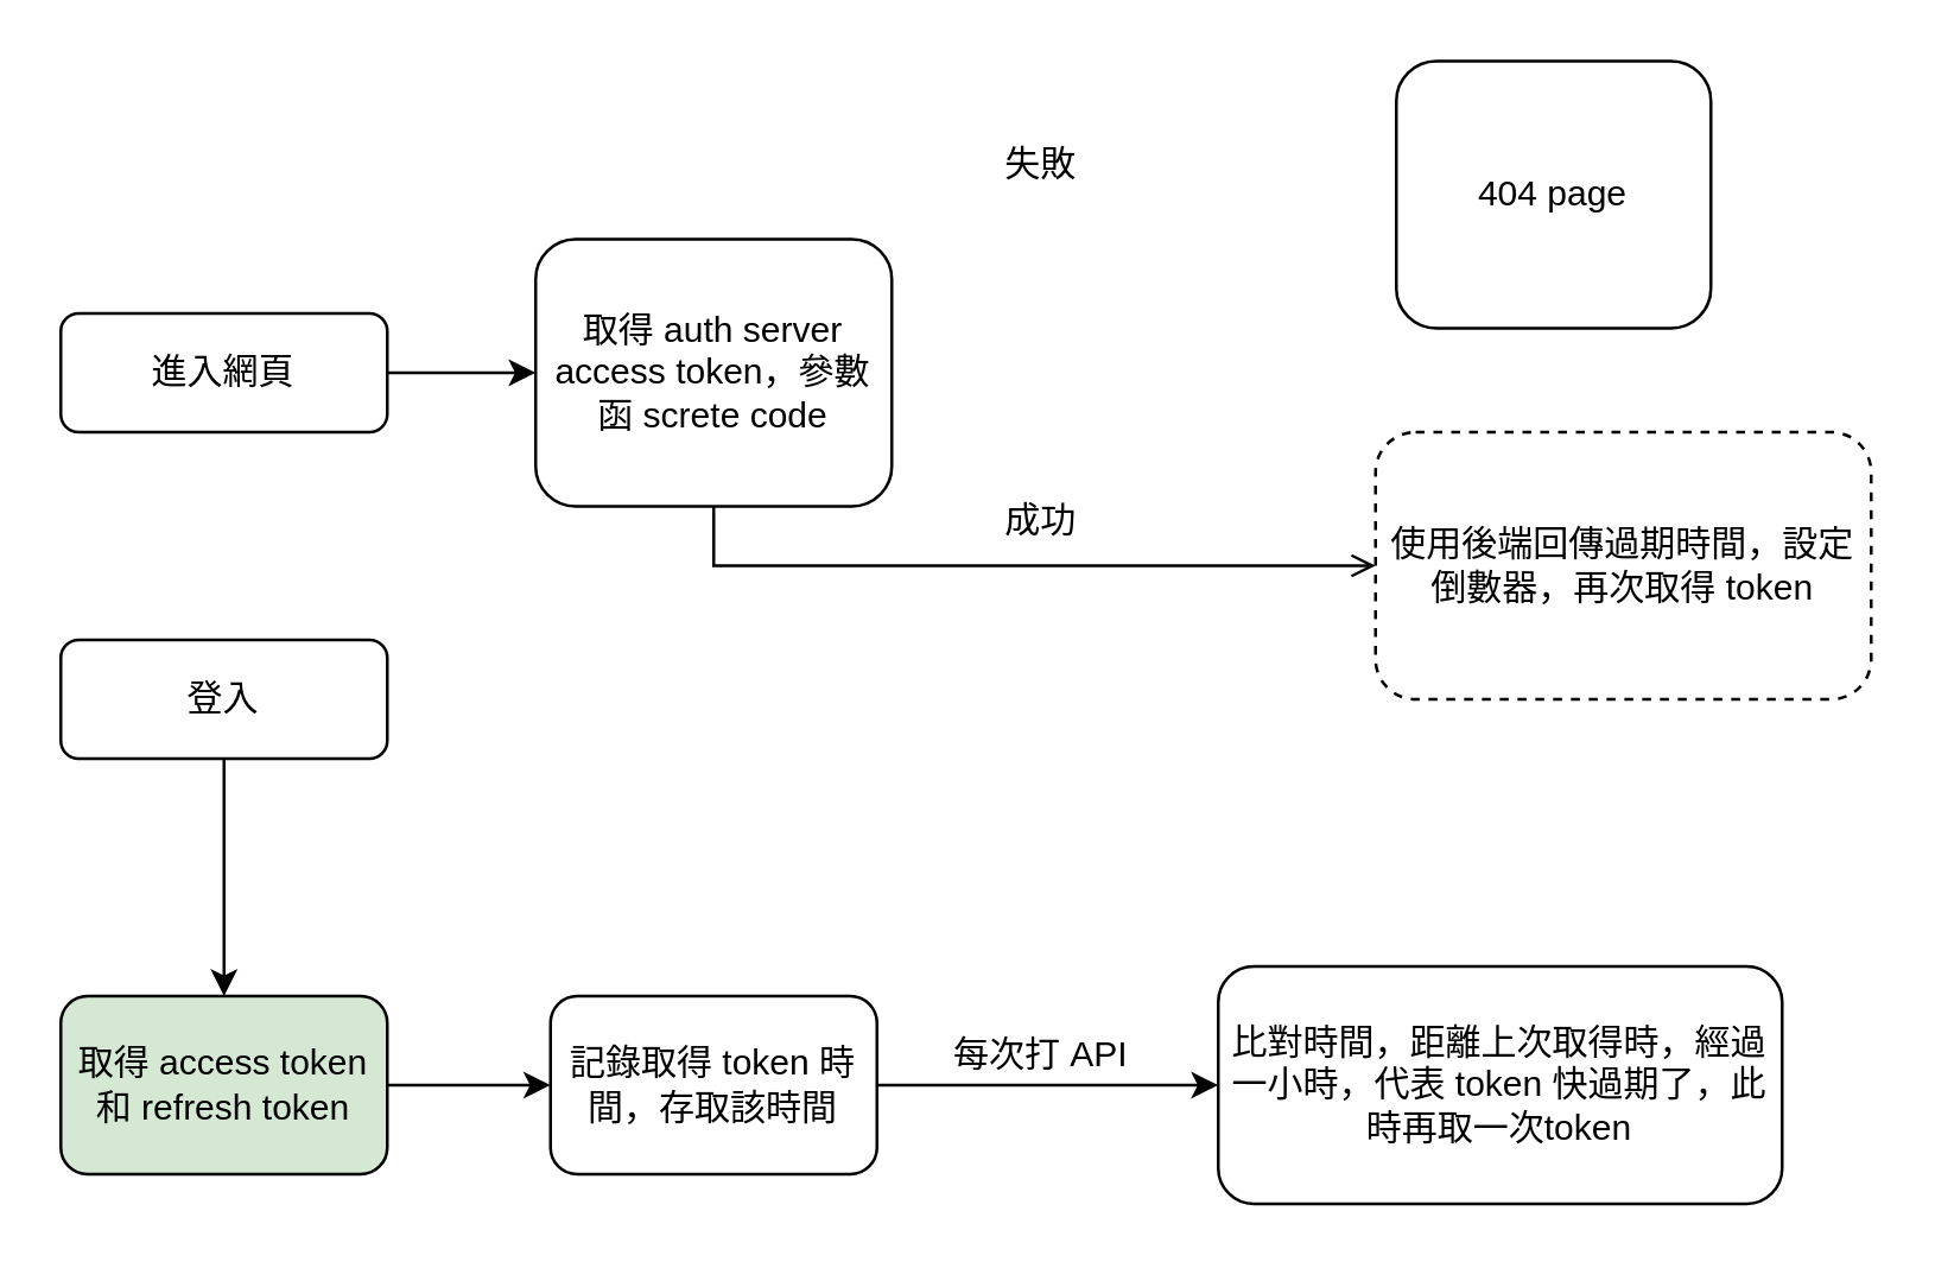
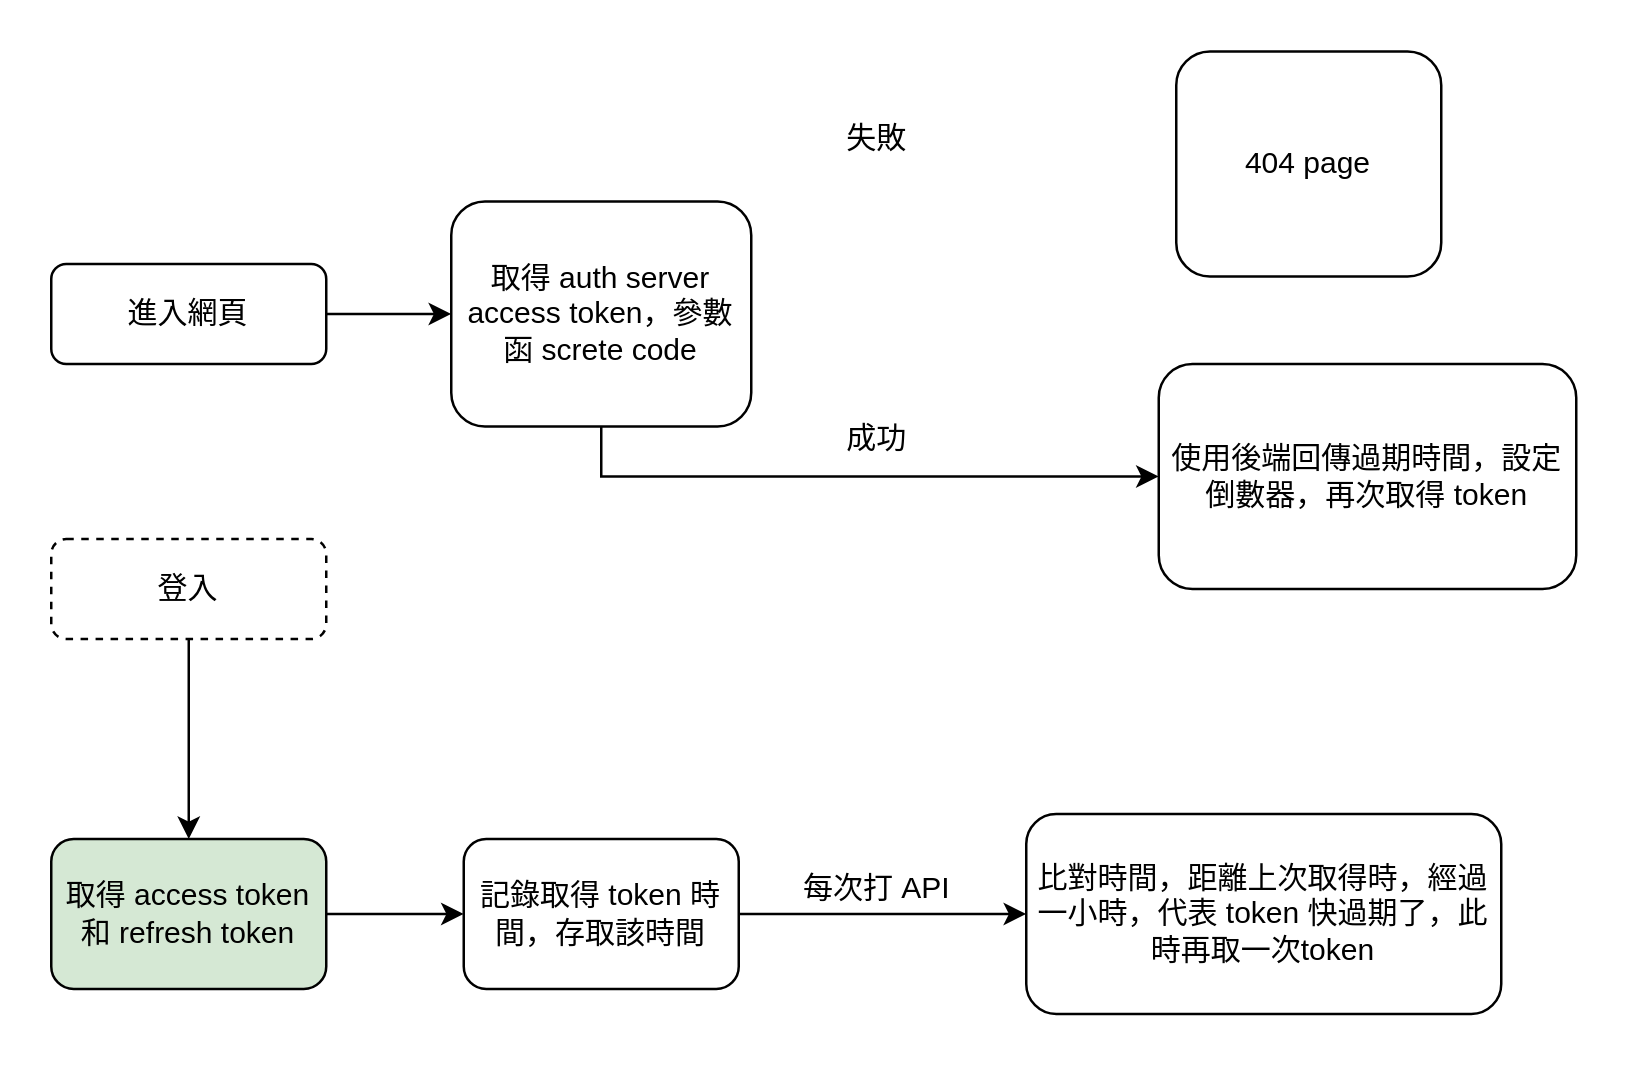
- <mxCell id="11" value="" style="edgeStyle=orthogonalEdgeStyle;rounded=0;orthogonalLoop=1;jettySize=auto;html=1;endArrow=open;" edge="1" parent="1" source="12" target="13"><mxGeometry relative="1" as="geometry"><Array as="points"><mxPoint x="240" y="190" /></Array></mxGeometry></mxCell>
+ <mxCell id="11" value="" style="edgeStyle=orthogonalEdgeStyle;rounded=0;orthogonalLoop=1;jettySize=auto;html=1;" edge="1" parent="1" source="12" target="13"><mxGeometry relative="1" as="geometry"><Array as="points"><mxPoint x="240" y="190" /></Array></mxGeometry></mxCell>
- <mxCell id="13" value="使用後端回傳過期時間，設定倒數器，再次取得 token" style="rounded=1;whiteSpace=wrap;html=1;fontSize=12;glass=0;strokeWidth=1;shadow=0;dashed=1;" vertex="1" parent="1"><mxGeometry x="463" y="145" width="167" height="90" as="geometry" /></mxCell>
+ <mxCell id="13" value="使用後端回傳過期時間，設定倒數器，再次取得 token" style="rounded=1;whiteSpace=wrap;html=1;fontSize=12;glass=0;strokeWidth=1;shadow=0;" vertex="1" parent="1"><mxGeometry x="463" y="145" width="167" height="90" as="geometry" /></mxCell>
- <mxCell id="5" value="登入" style="rounded=1;whiteSpace=wrap;html=1;fontSize=12;glass=0;strokeWidth=1;shadow=0;" vertex="1" parent="1"><mxGeometry x="20" y="215" width="110" height="40" as="geometry" /></mxCell>
+ <mxCell id="5" value="登入" style="rounded=1;whiteSpace=wrap;html=1;fontSize=12;glass=0;strokeWidth=1;shadow=0;dashed=1;" vertex="1" parent="1"><mxGeometry x="20" y="215" width="110" height="40" as="geometry" /></mxCell>
